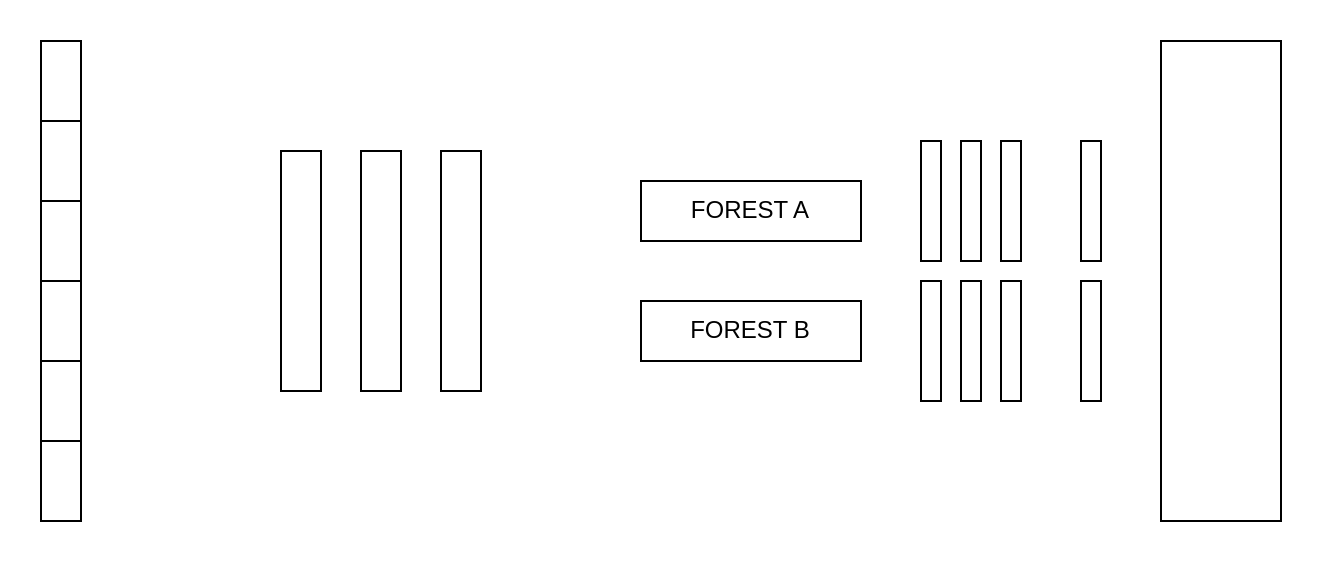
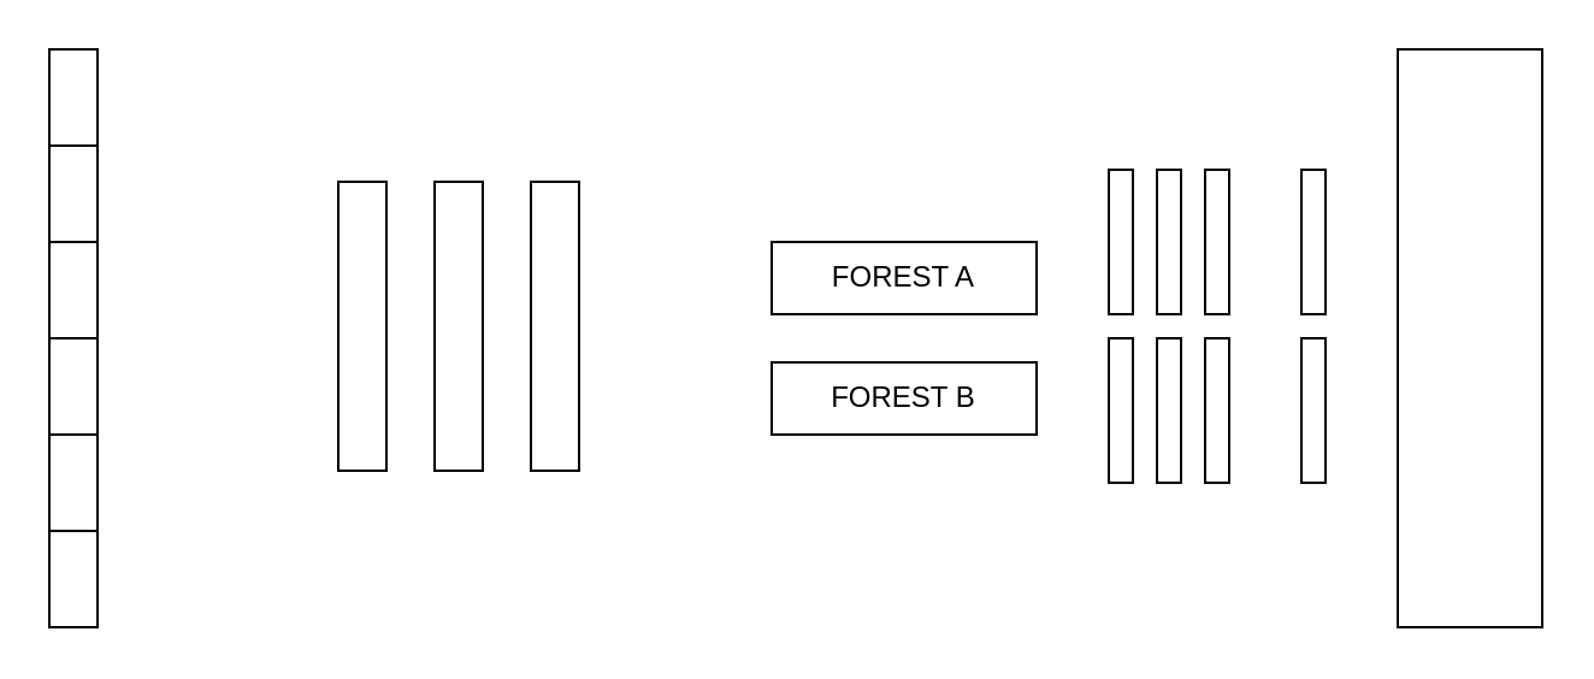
- <mxCell id="3" value="FOREST A" style="rounded=0;whiteSpace=wrap;html=1;" vertex="1" parent="1"><mxGeometry x="320" y="90" width="110" height="30" as="geometry" /></mxCell>
+ <mxCell id="3" value="FOREST A" style="rounded=0;whiteSpace=wrap;html=1;" vertex="1" parent="1"><mxGeometry x="320" y="100" width="110" height="30" as="geometry" /></mxCell>
